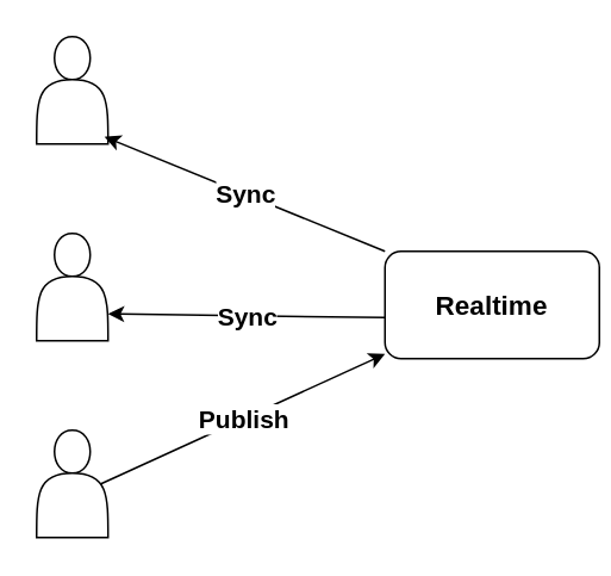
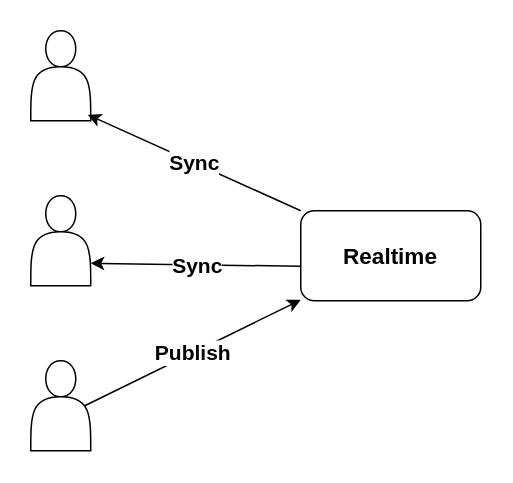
- <mxCell id="5" value="&lt;b&gt;&lt;font style=&quot;font-size: 15px;&quot;&gt;Realtime&lt;/font&gt;&lt;/b&gt;" style="rounded=1;whiteSpace=wrap;html=1;" vertex="1" parent="1"><mxGeometry x="215" y="140" width="120" height="60" as="geometry" /></mxCell>
+ <mxCell id="5" value="&lt;b&gt;&lt;font style=&quot;font-size: 15px;&quot;&gt;Realtime&lt;/font&gt;&lt;/b&gt;" style="rounded=1;whiteSpace=wrap;html=1;" vertex="1" parent="1"><mxGeometry x="200" y="140" width="120" height="60" as="geometry" /></mxCell>
